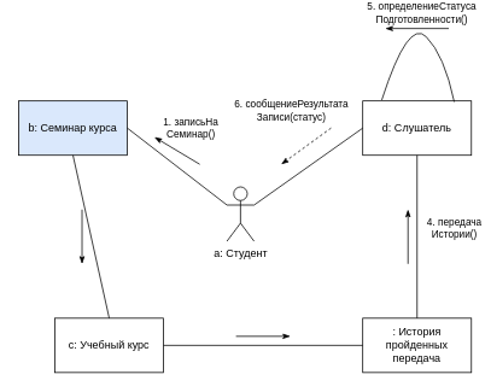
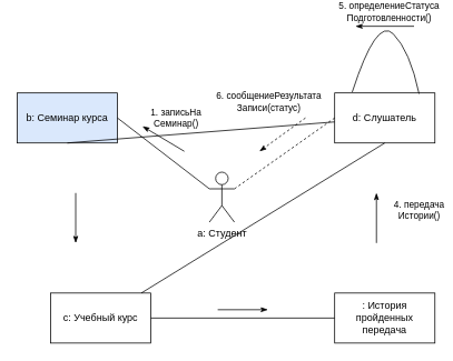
- <mxCell id="13" value="" style="endArrow=none;html=1;rounded=0;entryX=1;entryY=0.333;entryDx=0;entryDy=0;entryPerimeter=0;exitX=0;exitY=0.5;exitDx=0;exitDy=0;" parent="1" source="5" target="2" edge="1"><mxGeometry width="50" height="50" relative="1" as="geometry"><mxPoint x="150" y="151" as="sourcePoint" /><mxPoint x="260" y="221" as="targetPoint" /></mxGeometry></mxCell>
+ <mxCell id="13" value="" style="endArrow=none;html=1;rounded=0;entryX=1;entryY=0.333;entryDx=0;entryDy=0;entryPerimeter=0;exitX=0;exitY=0.5;exitDx=0;exitDy=0;dashed=1;" parent="1" source="5" target="2" edge="1"><mxGeometry width="50" height="50" relative="1" as="geometry"><mxPoint x="150" y="151" as="sourcePoint" /><mxPoint x="260" y="221" as="targetPoint" /></mxGeometry></mxCell>
- <mxCell id="21" value="" style="endArrow=none;html=1;rounded=0;entryX=0.5;entryY=0;entryDx=0;entryDy=0;exitX=0.5;exitY=1;exitDx=0;exitDy=0;" parent="1" source="3" target="4" edge="1"><mxGeometry width="50" height="50" relative="1" as="geometry"><mxPoint x="470" y="171" as="sourcePoint" /><mxPoint x="470" y="361" as="targetPoint" /></mxGeometry></mxCell>
+ <mxCell id="21" value="" style="endArrow=none;html=1;rounded=0;exitX=0.5;exitY=1;exitDx=0;exitDy=0;" parent="1" source="3" target="5" edge="1"><mxGeometry width="50" height="50" relative="1" as="geometry"><mxPoint x="470" y="171" as="sourcePoint" /><mxPoint x="470" y="361" as="targetPoint" /></mxGeometry></mxCell>
- <mxCell id="16" value="" style="endArrow=none;html=1;rounded=0;entryX=0.5;entryY=0;entryDx=0;entryDy=0;exitX=0.5;exitY=1;exitDx=0;exitDy=0;" parent="1" source="5" target="6" edge="1"><mxGeometry width="50" height="50" relative="1" as="geometry"><mxPoint x="410" y="141" as="sourcePoint" /><mxPoint x="290" y="221" as="targetPoint" /></mxGeometry></mxCell>
+ <mxCell id="16" value="" style="endArrow=none;html=1;rounded=0;exitX=0.5;exitY=1;exitDx=0;exitDy=0;" parent="1" source="5" target="4" edge="1"><mxGeometry width="50" height="50" relative="1" as="geometry"><mxPoint x="410" y="141" as="sourcePoint" /><mxPoint x="290" y="221" as="targetPoint" /></mxGeometry></mxCell>
